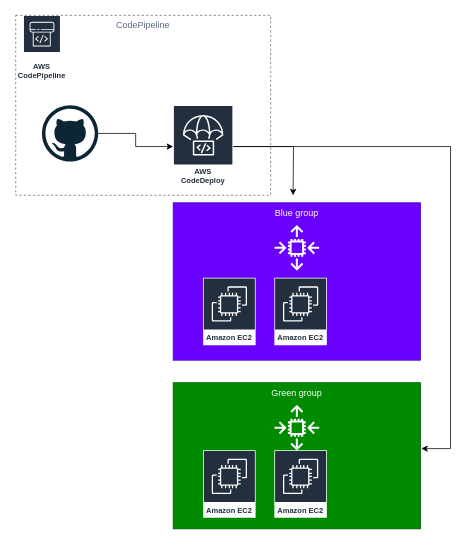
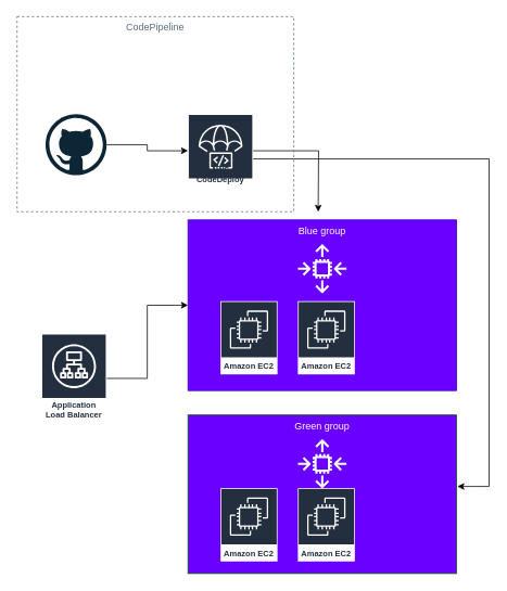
- <mxCell id="17" value="AWS CodePipeline" style="outlineConnect=0;fontColor=#232F3E;gradientColor=none;strokeColor=#ffffff;fillColor=#232F3E;dashed=0;verticalLabelPosition=middle;verticalAlign=bottom;align=center;html=1;whiteSpace=wrap;fontSize=10;fontStyle=1;spacing=3;shape=mxgraph.aws4.productIcon;prIcon=mxgraph.aws4.codepipeline;" vertex="1" parent="1"><mxGeometry x="30" y="20" width="50" height="90" as="geometry" /></mxCell>
- <mxCell id="6" value="AWS CodeDeploy" style="outlineConnect=0;fontColor=#232F3E;gradientColor=none;strokeColor=#ffffff;fillColor=#232F3E;dashed=0;verticalLabelPosition=middle;verticalAlign=bottom;align=center;html=1;whiteSpace=wrap;fontSize=10;fontStyle=1;spacing=3;shape=mxgraph.aws4.productIcon;prIcon=mxgraph.aws4.codedeploy;" vertex="1" parent="1"><mxGeometry x="230" y="140" width="80" height="110" as="geometry" /></mxCell>
+ <mxCell id="6" value="AWS CodeDeploy" style="outlineConnect=0;fontColor=#232F3E;gradientColor=none;strokeColor=#ffffff;fillColor=#232F3E;dashed=0;verticalLabelPosition=middle;verticalAlign=bottom;align=center;html=1;whiteSpace=wrap;fontSize=10;fontStyle=1;spacing=3;shape=mxgraph.aws4.productIcon;prIcon=mxgraph.aws4.codedeploy;" vertex="1" parent="1"><mxGeometry x="230" y="140" width="80" height="90" as="geometry" /></mxCell>
+ <mxCell id="15" style="edgeStyle=orthogonalEdgeStyle;rounded=0;orthogonalLoop=1;jettySize=auto;html=1;" edge="1" parent="1" source="16" target="7"><mxGeometry relative="1" as="geometry" /></mxCell>
+ <mxCell id="16" value="Application Load Balancer" style="outlineConnect=0;fontColor=#232F3E;gradientColor=none;strokeColor=#ffffff;fillColor=#232F3E;dashed=0;verticalLabelPosition=middle;verticalAlign=bottom;align=center;html=1;whiteSpace=wrap;fontSize=10;fontStyle=1;spacing=3;shape=mxgraph.aws4.productIcon;prIcon=mxgraph.aws4.application_load_balancer;" vertex="1" parent="1"><mxGeometry x="50" y="410" width="80" height="110" as="geometry" /></mxCell>
- <mxCell id="8" value="Green group" style="fillColor=#008a00;strokeColor=#005700;dashed=0;verticalAlign=top;fontStyle=0;fontColor=#ffffff;" vertex="1" parent="1"><mxGeometry x="230" y="510" width="330" height="195" as="geometry" /></mxCell>
+ <mxCell id="8" value="Green group" style="fillColor=#6a00ff;strokeColor=#005700;dashed=0;verticalAlign=top;fontStyle=0;fontColor=#ffffff;" vertex="1" parent="1"><mxGeometry x="230" y="510" width="330" height="195" as="geometry" /></mxCell>
